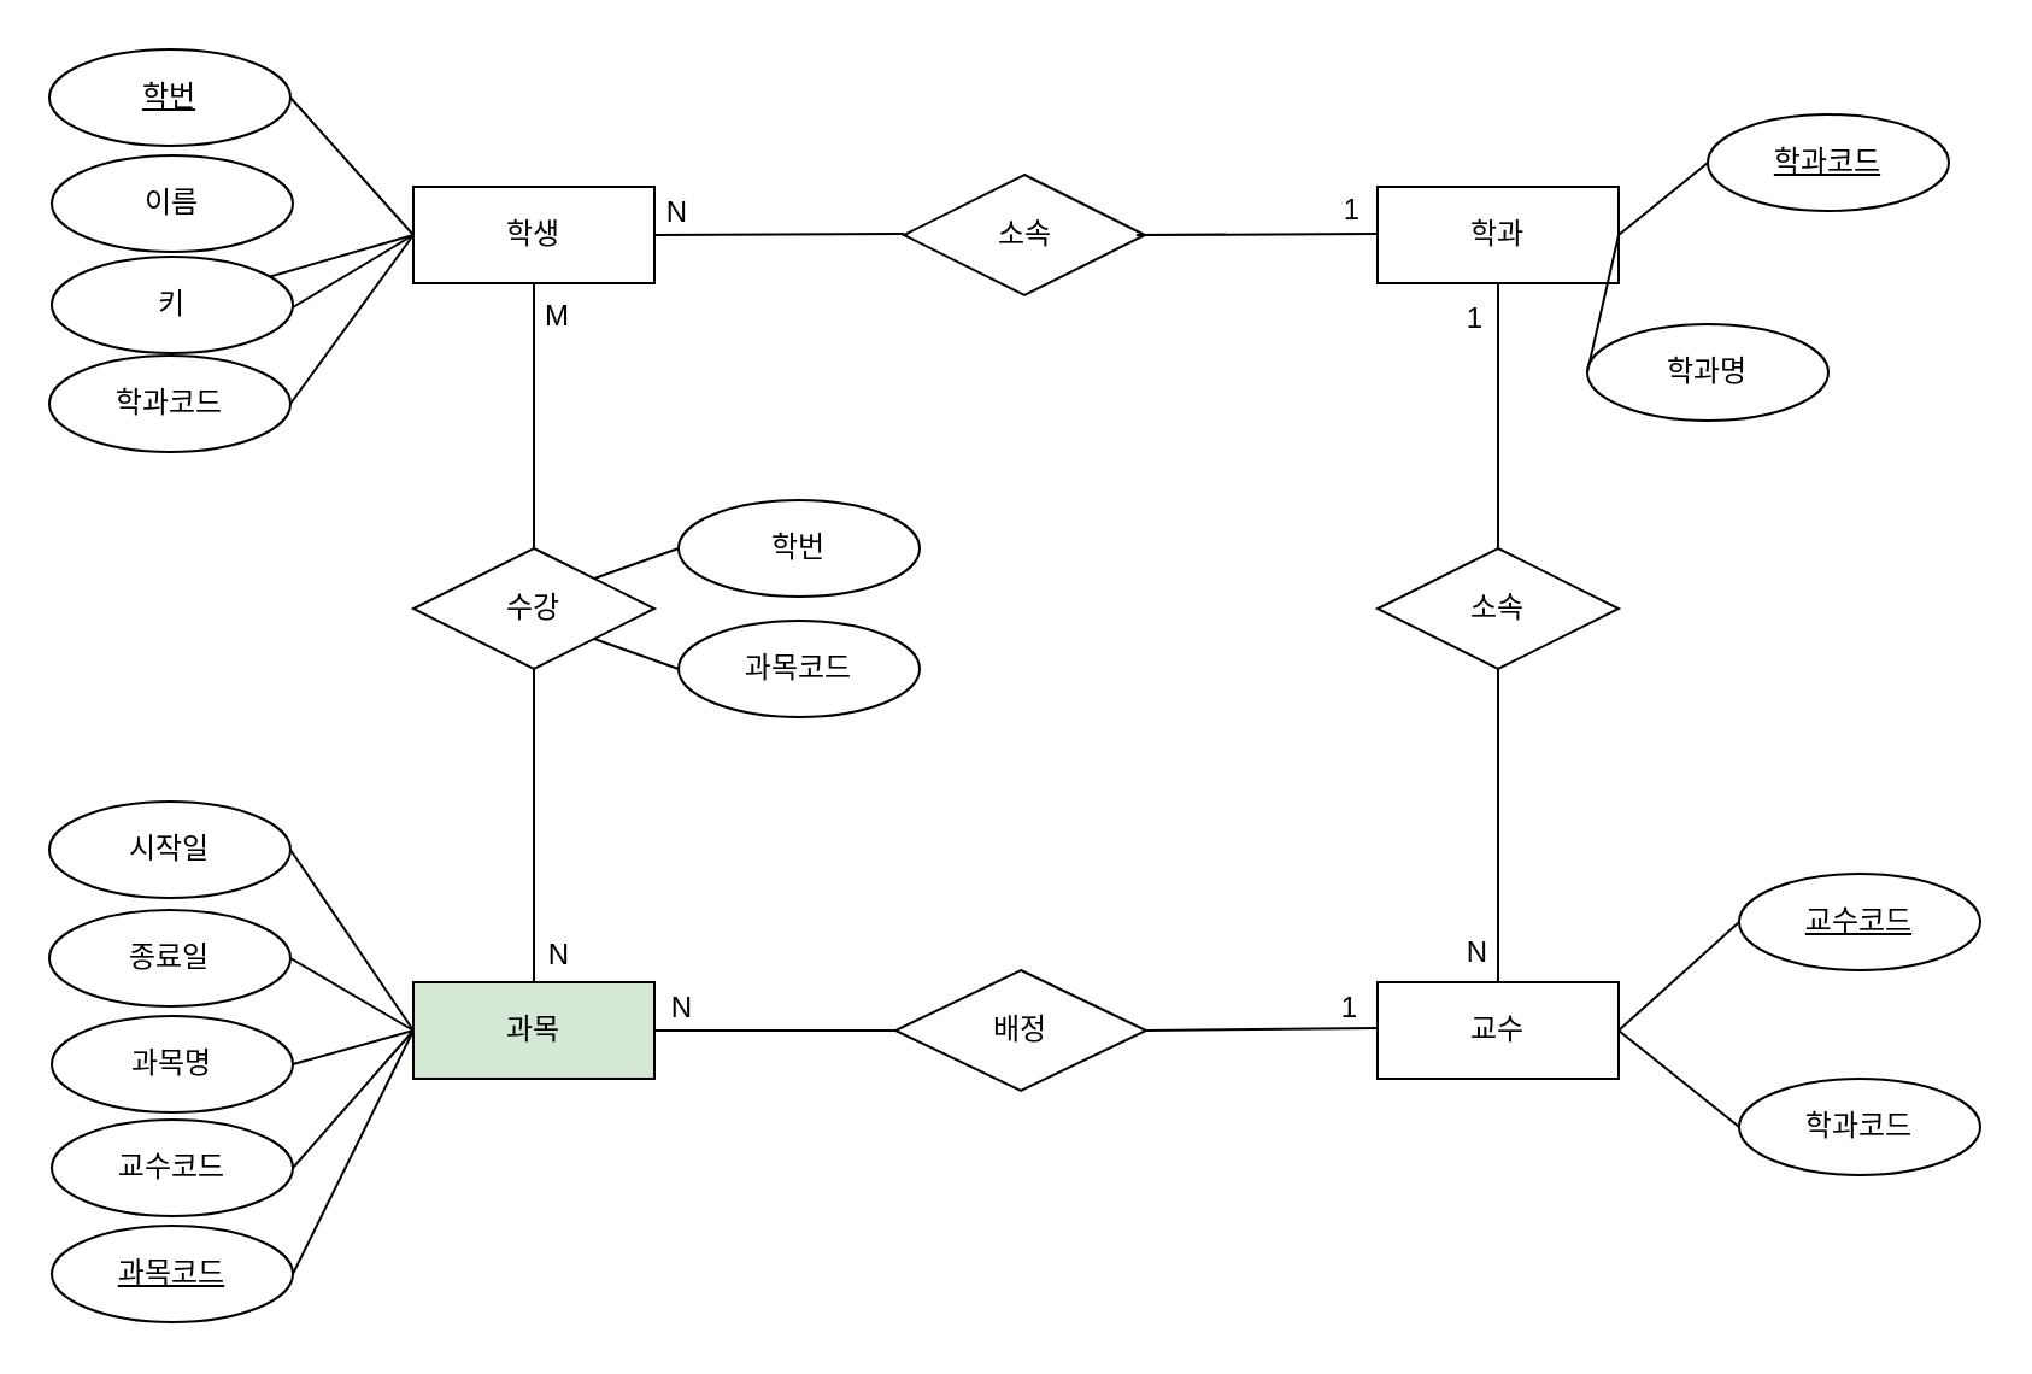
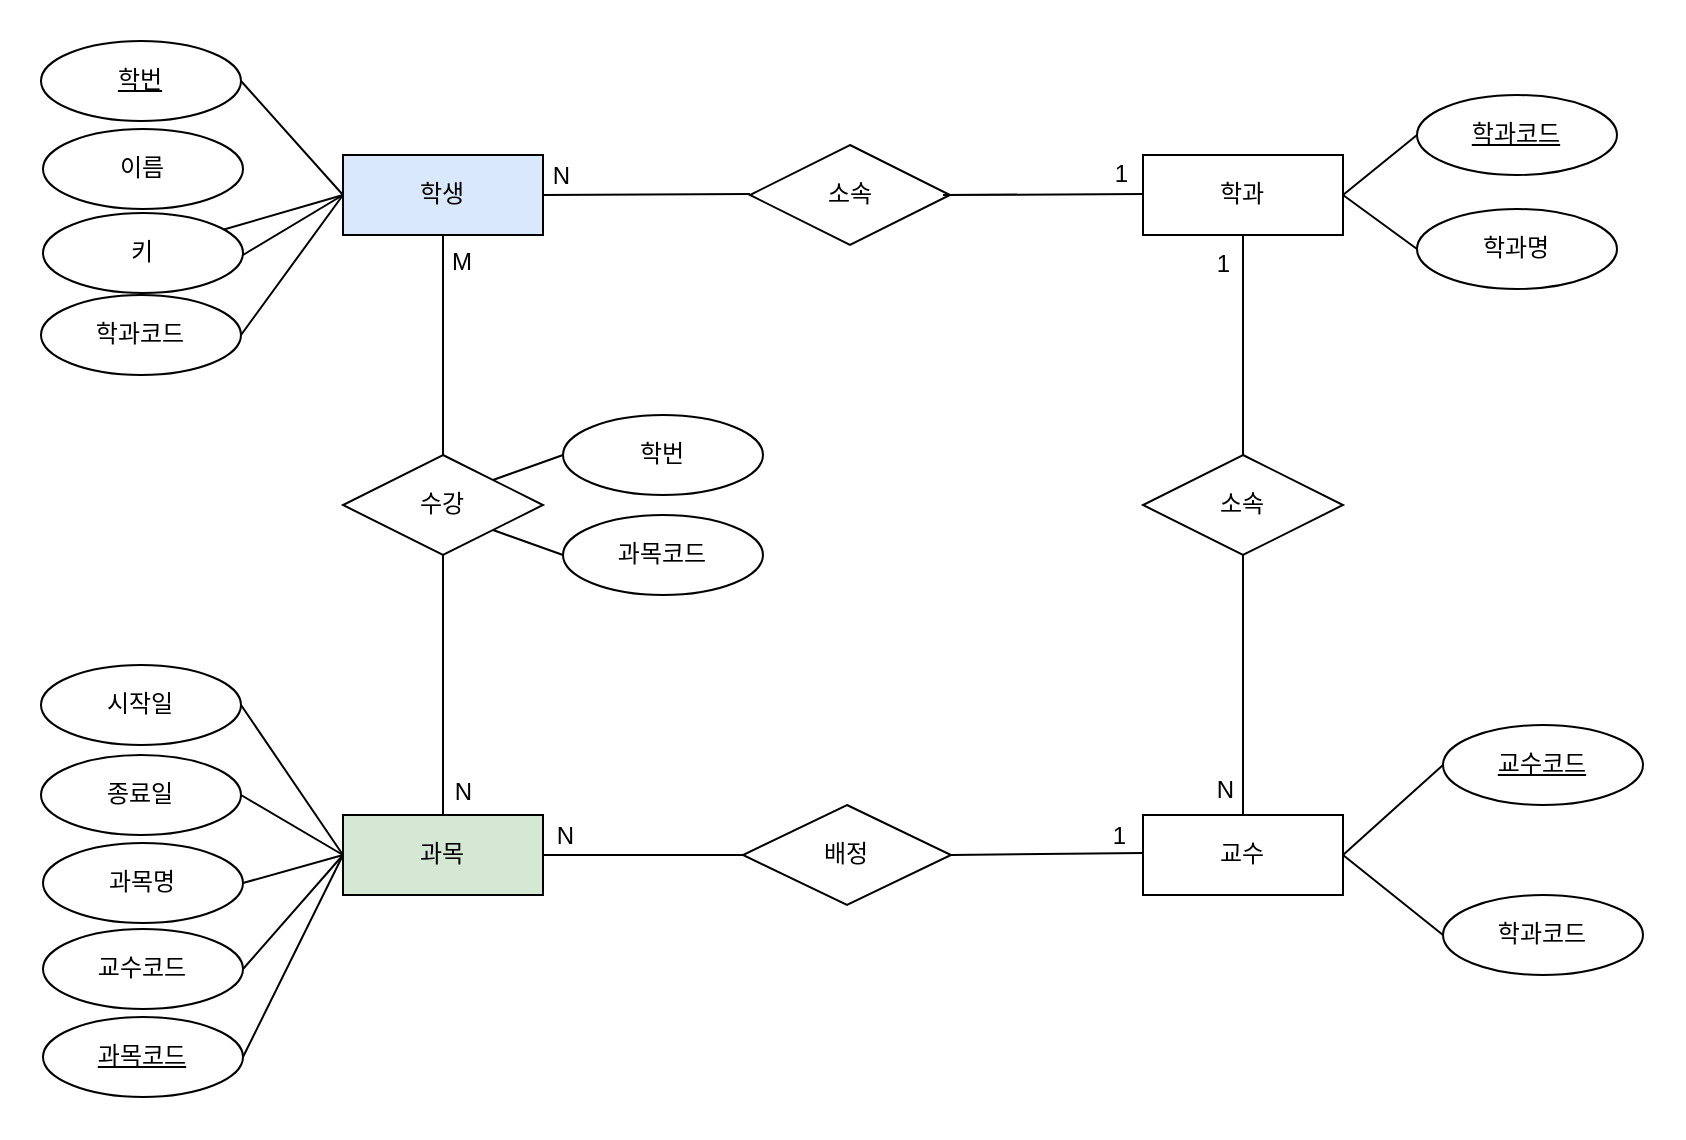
- <mxCell id="2" value="학생" style="whiteSpace=wrap;html=1;align=center;" vertex="1" parent="1"><mxGeometry x="171" y="77" width="100" height="40" as="geometry" /></mxCell>
+ <mxCell id="2" value="학생" style="whiteSpace=wrap;html=1;align=center;fillColor=#dae8fc;" vertex="1" parent="1"><mxGeometry x="171" y="77" width="100" height="40" as="geometry" /></mxCell>
- <mxCell id="9" value="학과명" style="ellipse;whiteSpace=wrap;html=1;align=center;" vertex="1" parent="1"><mxGeometry x="658" y="134" width="100" height="40" as="geometry" /></mxCell>
+ <mxCell id="9" value="학과명" style="ellipse;whiteSpace=wrap;html=1;align=center;" vertex="1" parent="1"><mxGeometry x="708" y="104" width="100" height="40" as="geometry" /></mxCell>
